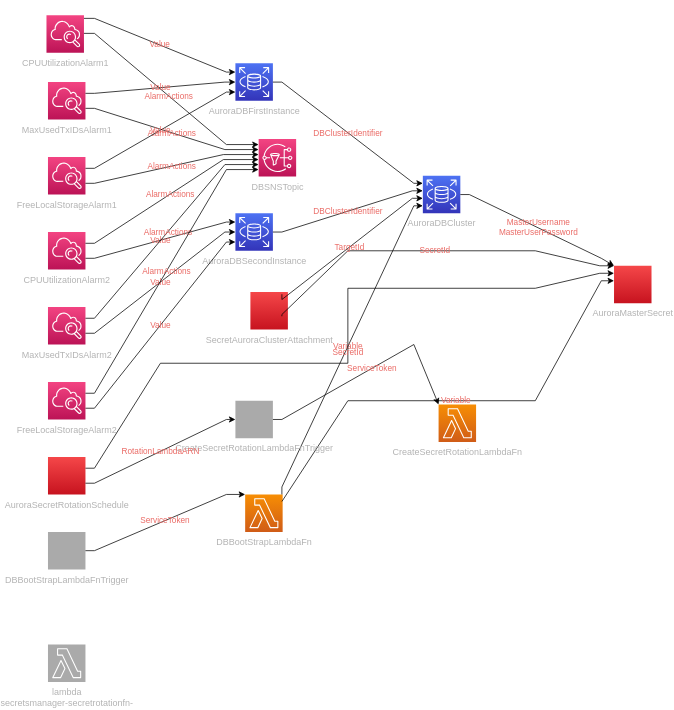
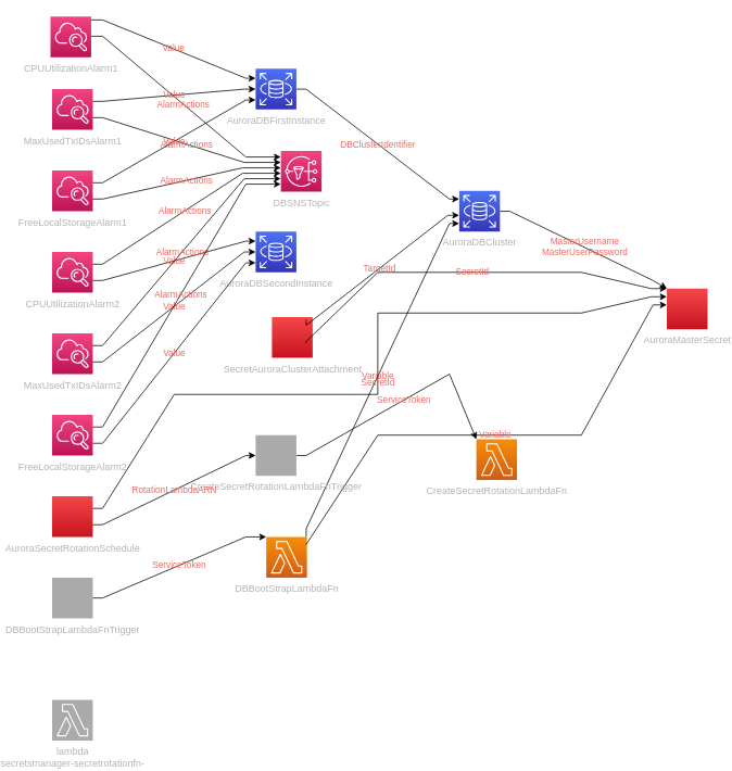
- <mxCell id="18" value="DBClusterIdentifier" style="edgeStyle=orthogonalEdgeStyle;rounded=0;orthogonalLoop=1;jettySize=auto;html=1;labelBackgroundColor=none;fontColor=#EA6B66;noEdgeStyle=1;orthogonal=1;" parent="1" source="7" target="5" edge="1"><mxGeometry relative="1" as="geometry"><Array as="points"><mxPoint x="334" y="309" /><mxPoint x="508" y="254" /></Array></mxGeometry></mxCell>
